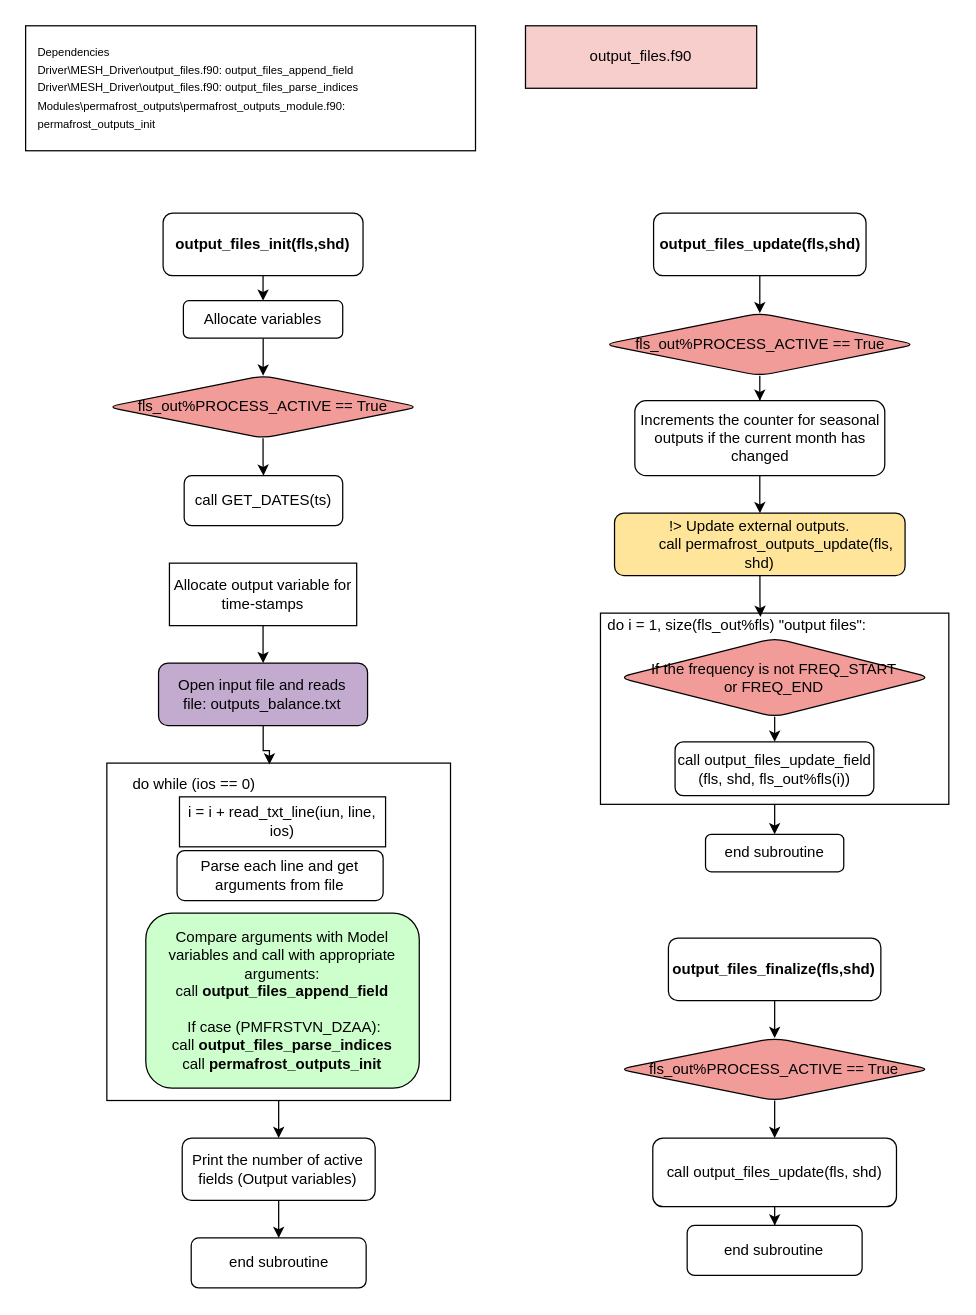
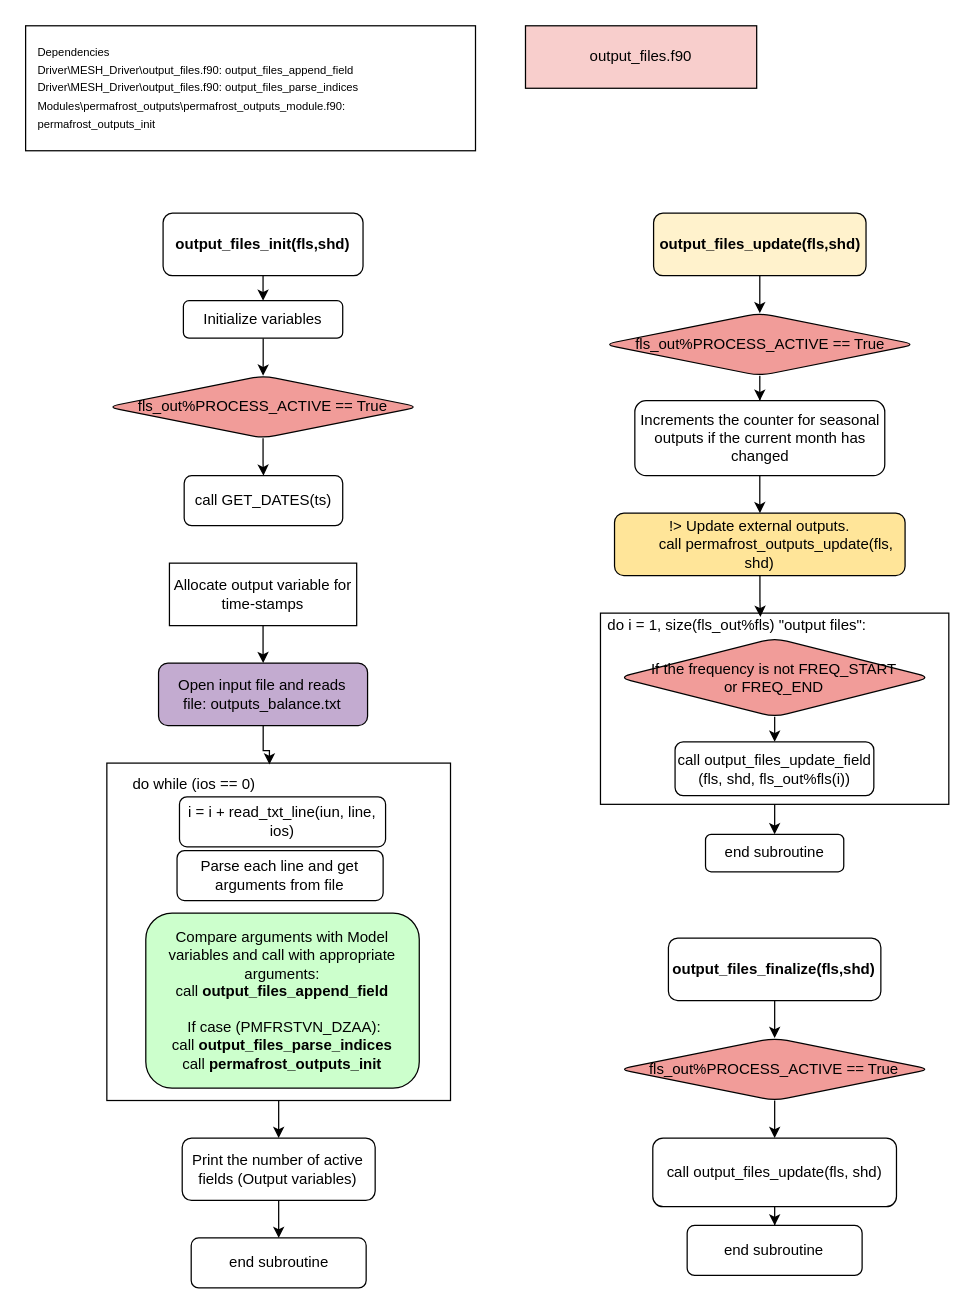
- <mxCell id="34" value="&lt;b&gt;output_files_update(fls,shd)&lt;/b&gt;" style="rounded=1;whiteSpace=wrap;html=1;" vertex="1" parent="1"><mxGeometry x="522.5" y="170" width="170" height="50" as="geometry" /></mxCell>
+ <mxCell id="34" value="&lt;b&gt;output_files_update(fls,shd)&lt;/b&gt;" style="rounded=1;whiteSpace=wrap;html=1;fillColor=#fff2cc;" vertex="1" parent="1"><mxGeometry x="522.5" y="170" width="170" height="50" as="geometry" /></mxCell>
- <mxCell id="9" value="&lt;div&gt;Allocate variables&lt;/div&gt;" style="whiteSpace=wrap;html=1;rounded=1;" parent="1" vertex="1"><mxGeometry x="146.25" y="240" width="127.5" height="30" as="geometry" /></mxCell>
+ <mxCell id="9" value="&lt;div&gt;Initialize variables&lt;/div&gt;" style="whiteSpace=wrap;html=1;rounded=1;" parent="1" vertex="1"><mxGeometry x="146.25" y="240" width="127.5" height="30" as="geometry" /></mxCell>
- <mxCell id="23" value="i = i + read_txt_line(iun, line, ios)" style="whiteSpace=wrap;html=1;rounded=0;" parent="1" vertex="1"><mxGeometry x="143.12" y="637" width="164.92" height="40" as="geometry" /></mxCell>
+ <mxCell id="23" value="i = i + read_txt_line(iun, line, ios)" style="whiteSpace=wrap;html=1;rounded=1;" parent="1" vertex="1"><mxGeometry x="143.12" y="637" width="164.92" height="40" as="geometry" /></mxCell>
